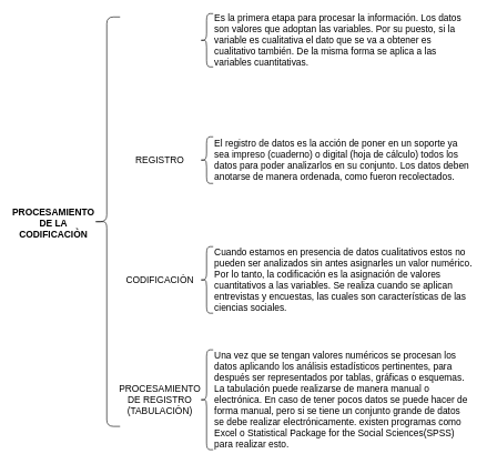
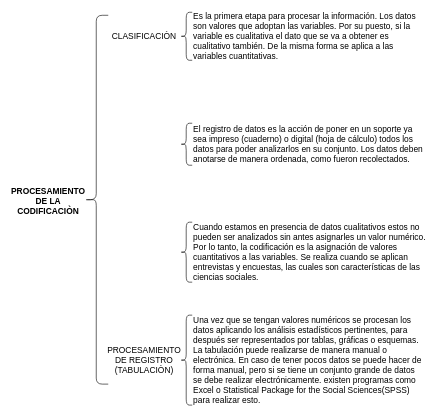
+ <mxCell id="4" value="&lt;font style=&quot;font-size: 14px&quot;&gt;CLASIFICACIÒN&lt;/font&gt;" style="rounded=0;whiteSpace=wrap;html=1;fillColor=none;strokeColor=none;" vertex="1" parent="1"><mxGeometry x="180" y="30" width="120" height="60" as="geometry" /></mxCell>
- <mxCell id="5" value="&lt;font style=&quot;font-size: 14px&quot;&gt;REGISTRO&lt;/font&gt;" style="rounded=0;whiteSpace=wrap;html=1;fillColor=none;strokeColor=none;" vertex="1" parent="1"><mxGeometry x="180" y="210" width="120" height="60" as="geometry" /></mxCell>
- <mxCell id="6" value="&lt;font style=&quot;font-size: 14px&quot;&gt;CODIFICACIÒN&lt;/font&gt;" style="rounded=0;whiteSpace=wrap;html=1;strokeColor=none;fillColor=none;" vertex="1" parent="1"><mxGeometry x="180" y="390" width="120" height="60" as="geometry" /></mxCell>
